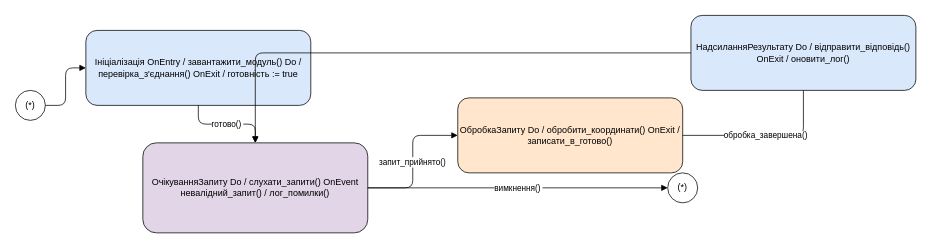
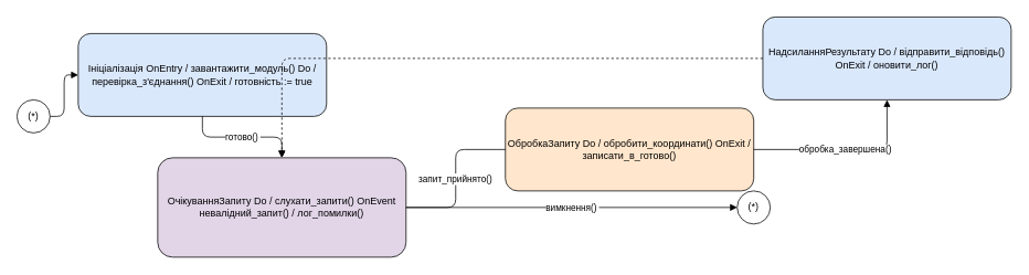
- <mxCell id="12" value="" style="edgeStyle=orthogonalEdgeStyle;endArrow=block;" parent="1" source="6" target="4" edge="1"><mxGeometry relative="1" as="geometry" /></mxCell>
+ <mxCell id="12" value="" style="edgeStyle=orthogonalEdgeStyle;endArrow=block;dashed=1;" parent="1" source="6" target="4" edge="1"><mxGeometry relative="1" as="geometry" /></mxCell>
- <mxCell id="3" value="Ініціалізація OnEntry / завантажити_модуль() Do / перевірка_з'єднання() OnExit / готовність := true" style="rounded=1;whiteSpace=wrap;html=1;fillColor=#DAE8FC;" parent="1" vertex="1"><mxGeometry x="114" y="40" width="300" height="100" as="geometry" /></mxCell>
+ <mxCell id="3" value="Ініціалізація OnEntry / завантажити_модуль() Do / перевірка_з'єднання() OnExit / готовність := true" style="rounded=1;whiteSpace=wrap;html=1;fillColor=#DAE8FC;" parent="1" vertex="1"><mxGeometry x="94" y="40" width="300" height="100" as="geometry" /></mxCell>
- <mxCell id="11" value="обробка_завершена()" style="edgeStyle=orthogonalEdgeStyle;endArrow=none;" parent="1" source="5" target="6" edge="1"><mxGeometry relative="1" as="geometry" /></mxCell>
+ <mxCell id="11" value="обробка_завершена()" style="edgeStyle=orthogonalEdgeStyle;endArrow=block;" parent="1" source="5" target="6" edge="1"><mxGeometry relative="1" as="geometry" /></mxCell>
- <mxCell id="10" value="запит_прийнято()" style="edgeStyle=orthogonalEdgeStyle;endArrow=block;" parent="1" source="4" target="5" edge="1"><mxGeometry relative="1" as="geometry" /></mxCell>
+ <mxCell id="10" value="запит_прийнято()" style="edgeStyle=orthogonalEdgeStyle;endArrow=none;" parent="1" source="4" target="5" edge="1"><mxGeometry relative="1" as="geometry" /></mxCell>
